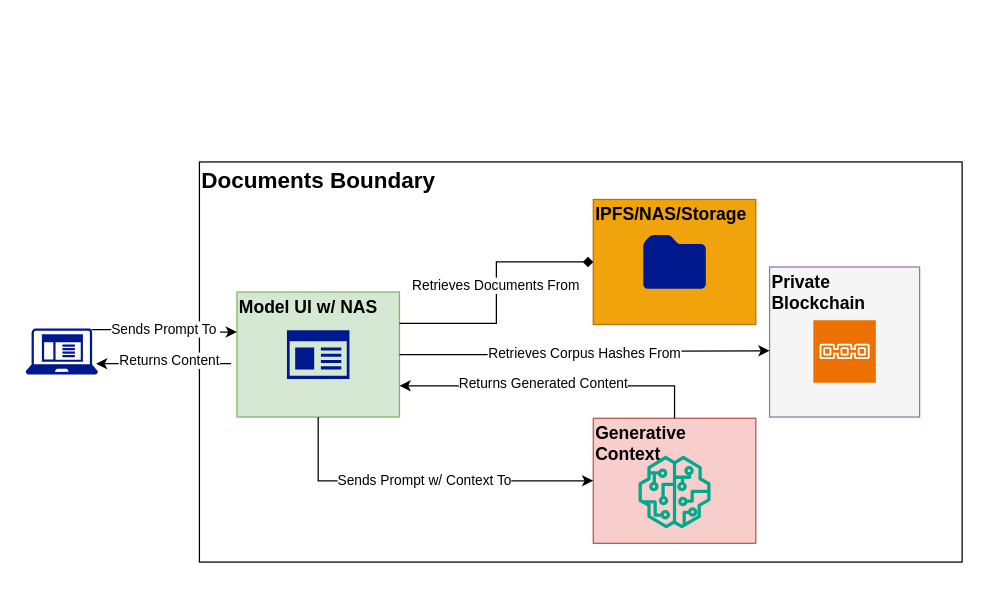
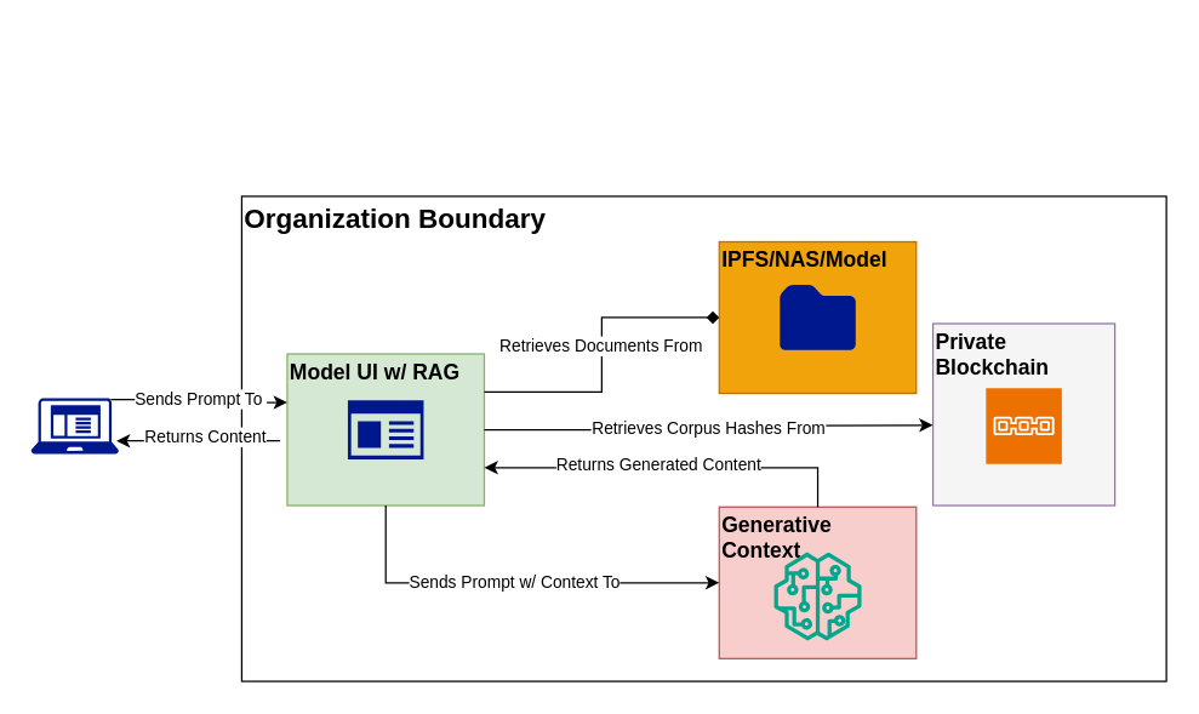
- <mxCell id="2" value="&lt;h2&gt;Documents Boundary&lt;/h2&gt;" style="rounded=0;whiteSpace=wrap;html=1;align=left;verticalAlign=top;labelPosition=center;verticalLabelPosition=middle;spacing=2;spacingLeft=0;spacingBottom=0;spacingTop=-17;" parent="1" vertex="1"><mxGeometry x="159" y="129" width="610" height="320" as="geometry" /></mxCell>
+ <mxCell id="2" value="&lt;h2&gt;Organization Boundary&lt;/h2&gt;" style="rounded=0;whiteSpace=wrap;html=1;align=left;verticalAlign=top;labelPosition=center;verticalLabelPosition=middle;spacing=2;spacingLeft=0;spacingBottom=0;spacingTop=-17;" parent="1" vertex="1"><mxGeometry x="159" y="129" width="610" height="320" as="geometry" /></mxCell>
- <mxCell id="20" value="&lt;h3&gt;IPFS/NAS/Storage&lt;/h3&gt;" style="rounded=0;whiteSpace=wrap;html=1;align=left;verticalAlign=top;labelPosition=center;verticalLabelPosition=middle;spacing=2;spacingLeft=0;spacingBottom=0;spacingTop=-17;fillColor=#f0a30a;strokeColor=#BD7000;fontColor=#000000;" vertex="1" parent="1"><mxGeometry x="474" y="159" width="130" height="100" as="geometry" /></mxCell>
+ <mxCell id="20" value="&lt;h3&gt;IPFS/NAS/Model&lt;/h3&gt;" style="rounded=0;whiteSpace=wrap;html=1;align=left;verticalAlign=top;labelPosition=center;verticalLabelPosition=middle;spacing=2;spacingLeft=0;spacingBottom=0;spacingTop=-17;fillColor=#f0a30a;strokeColor=#BD7000;fontColor=#000000;" vertex="1" parent="1"><mxGeometry x="474" y="159" width="130" height="100" as="geometry" /></mxCell>
- <mxCell id="4" value="&lt;h3&gt;Model UI w/ NAS&lt;/h3&gt;" style="rounded=0;whiteSpace=wrap;html=1;align=left;verticalAlign=top;labelPosition=center;verticalLabelPosition=middle;spacing=2;spacingLeft=0;spacingBottom=0;spacingTop=-17;fillColor=#d5e8d4;strokeColor=#82b366;" parent="3" vertex="1"><mxGeometry width="130" height="100" as="geometry" /></mxCell>
+ <mxCell id="4" value="&lt;h3&gt;Model UI w/ RAG&lt;/h3&gt;" style="rounded=0;whiteSpace=wrap;html=1;align=left;verticalAlign=top;labelPosition=center;verticalLabelPosition=middle;spacing=2;spacingLeft=0;spacingBottom=0;spacingTop=-17;fillColor=#d5e8d4;strokeColor=#82b366;" parent="3" vertex="1"><mxGeometry width="130" height="100" as="geometry" /></mxCell>
